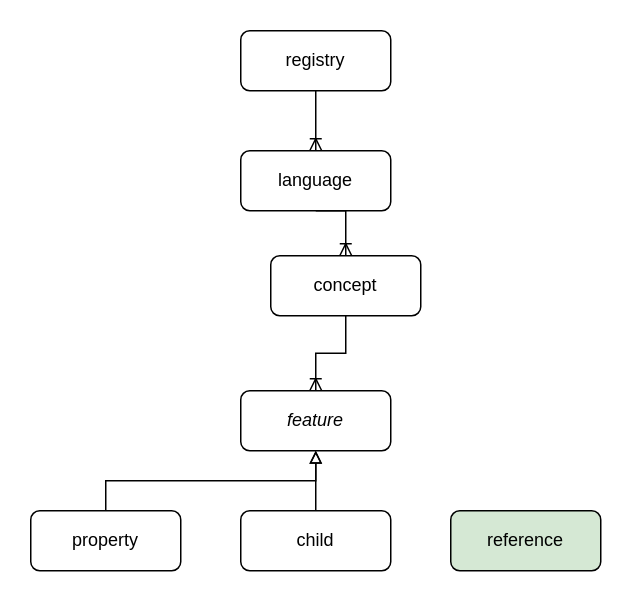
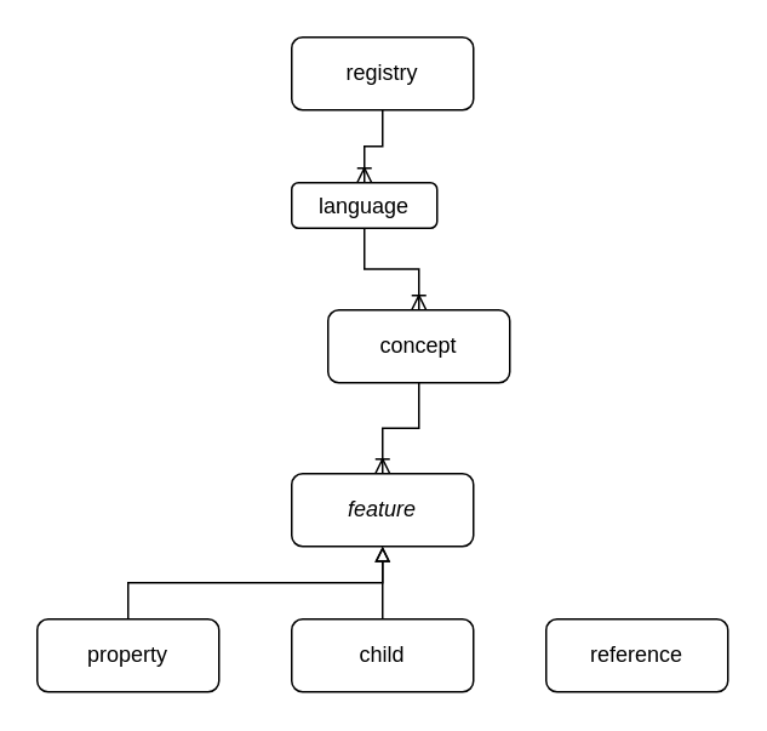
- <mxCell id="3" value="language" style="rounded=1;whiteSpace=wrap;html=1;" vertex="1" parent="1"><mxGeometry x="160" y="100" width="100" height="40" as="geometry" /></mxCell>
+ <mxCell id="3" value="language" style="rounded=1;whiteSpace=wrap;html=1;" vertex="1" parent="1"><mxGeometry x="160" y="100" width="80" height="25" as="geometry" /></mxCell>
- <mxCell id="13" value="reference" style="rounded=1;whiteSpace=wrap;html=1;fillColor=#d5e8d4;" vertex="1" parent="1"><mxGeometry x="300" y="340" width="100" height="40" as="geometry" /></mxCell>
+ <mxCell id="13" value="reference" style="rounded=1;whiteSpace=wrap;html=1;" vertex="1" parent="1"><mxGeometry x="300" y="340" width="100" height="40" as="geometry" /></mxCell>
